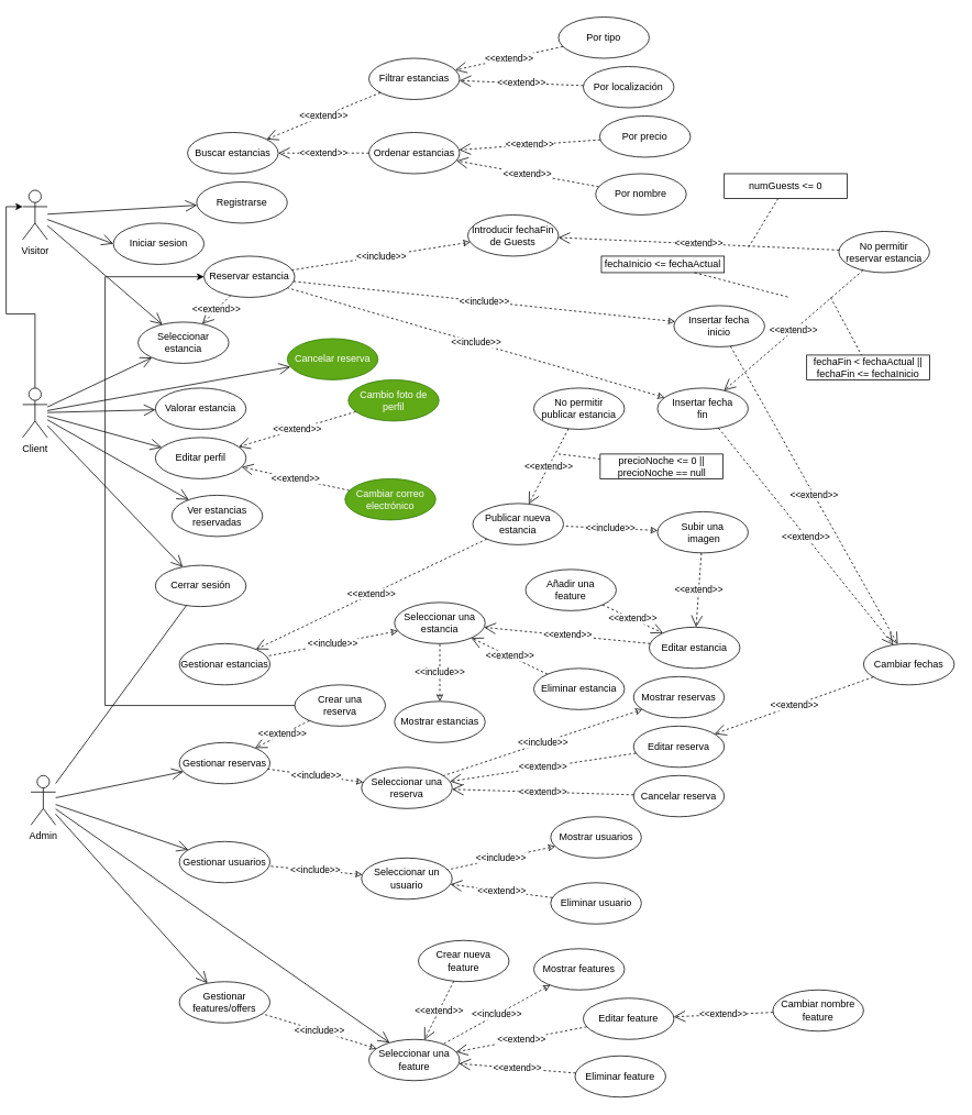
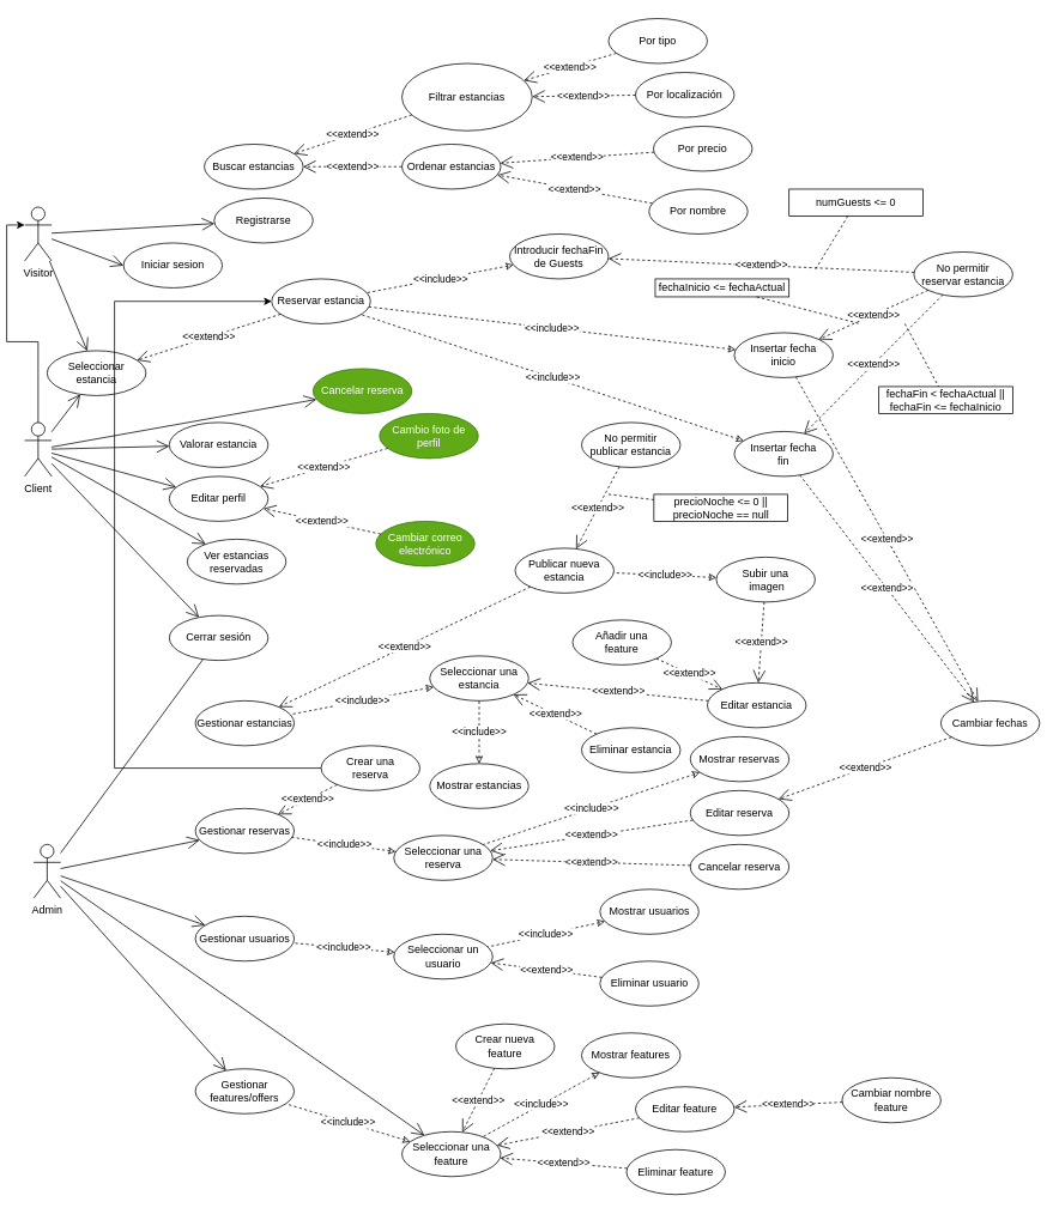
- <mxCell id="38" value="Filtrar estancias" style="ellipse;whiteSpace=wrap;html=1;" vertex="1" parent="1"><mxGeometry x="440" y="70" width="110" height="50" as="geometry" /></mxCell>
+ <mxCell id="38" value="Filtrar estancias" style="ellipse;whiteSpace=wrap;html=1;" vertex="1" parent="1"><mxGeometry x="440" y="70" width="145" height="75" as="geometry" /></mxCell>
- <mxCell id="17" value="Reservar estancia" style="ellipse;whiteSpace=wrap;html=1;" vertex="1" parent="1"><mxGeometry x="240" y="310" width="110" height="50" as="geometry" /></mxCell>
+ <mxCell id="17" value="Reservar estancia" style="ellipse;whiteSpace=wrap;html=1;" vertex="1" parent="1"><mxGeometry x="295" y="310" width="110" height="50" as="geometry" /></mxCell>
+ <mxCell id="31" value="&amp;lt;&amp;lt;extend&amp;gt;&lt;span style=&quot;background-color: light-dark(#ffffff, var(--ge-dark-color, #121212)); color: light-dark(rgb(0, 0, 0), rgb(255, 255, 255));&quot;&gt;&amp;gt;&lt;/span&gt;" style="endArrow=open;endSize=12;dashed=1;html=1;rounded=0;" edge="1" parent="1" source="30" target="26"><mxGeometry width="160" relative="1" as="geometry"><mxPoint x="545" y="190" as="sourcePoint" /><mxPoint x="441" y="243" as="targetPoint" /></mxGeometry></mxCell>
- <mxCell id="82" value="Seleccionar&lt;div&gt;estancia&lt;/div&gt;" style="ellipse;whiteSpace=wrap;html=1;" vertex="1" parent="1"><mxGeometry x="160" y="390" width="110" height="50" as="geometry" /></mxCell>
+ <mxCell id="82" value="Seleccionar&lt;div&gt;estancia&lt;/div&gt;" style="ellipse;whiteSpace=wrap;html=1;" vertex="1" parent="1"><mxGeometry x="45" y="390" width="110" height="50" as="geometry" /></mxCell>
- <mxCell id="27" value="Insertar fecha&lt;div&gt;fin&lt;/div&gt;" style="ellipse;whiteSpace=wrap;html=1;" vertex="1" parent="1"><mxGeometry x="790" y="470" width="110" height="50" as="geometry" /></mxCell>
+ <mxCell id="27" value="Insertar fecha&lt;div&gt;fin&lt;/div&gt;" style="ellipse;whiteSpace=wrap;html=1;" vertex="1" parent="1"><mxGeometry x="810" y="480" width="110" height="50" as="geometry" /></mxCell>
